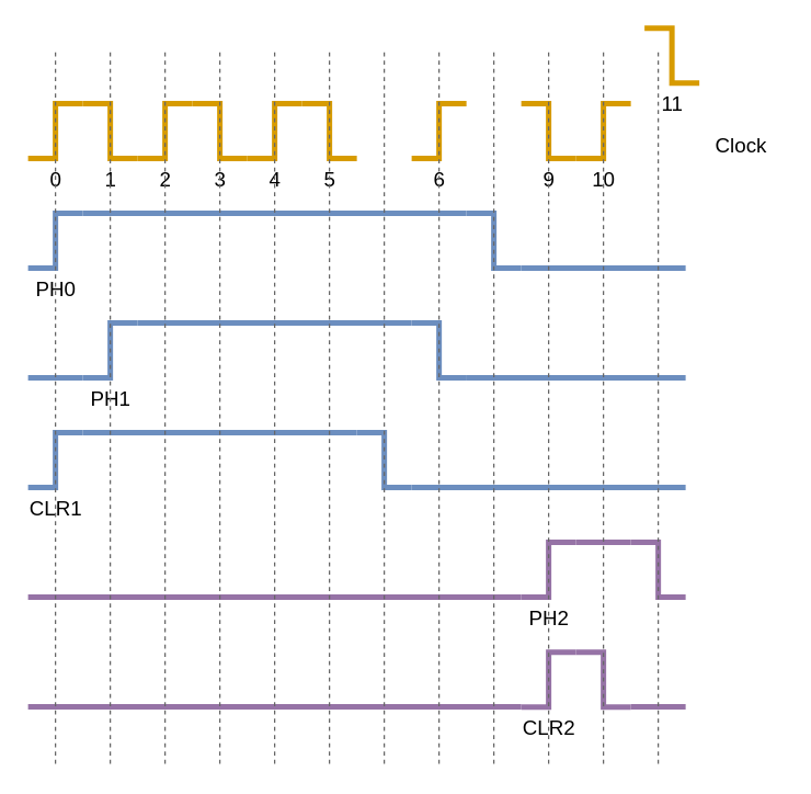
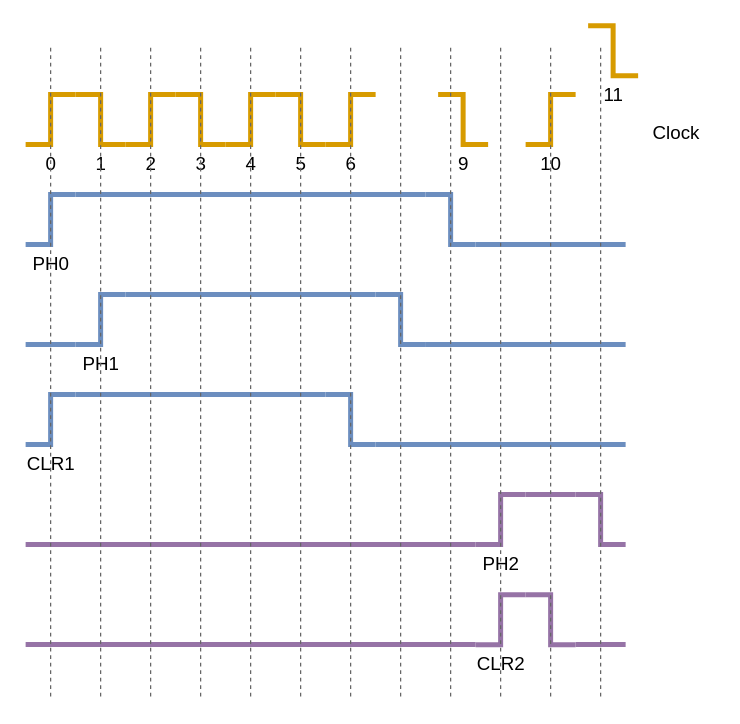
- <mxCell id="8" value="6" style="pointerEvents=1;verticalLabelPosition=bottom;shadow=0;dashed=0;align=center;fillColor=#ffe6cc;html=1;verticalAlign=top;strokeWidth=4;shape=mxgraph.electrical.waveforms.step_1;fontStyle=0;fontSize=15;strokeColor=#d79b00;" parent="1" vertex="1"><mxGeometry x="300" y="75" width="40" height="40" as="geometry" /></mxCell>
+ <mxCell id="8" value="6" style="pointerEvents=1;verticalLabelPosition=bottom;shadow=0;dashed=0;align=center;fillColor=#ffe6cc;html=1;verticalAlign=top;strokeWidth=4;shape=mxgraph.electrical.waveforms.step_1;fontStyle=0;fontSize=15;strokeColor=#d79b00;" parent="1" vertex="1"><mxGeometry x="260" y="75" width="40" height="40" as="geometry" /></mxCell>
- <mxCell id="29" value="9" style="pointerEvents=1;verticalLabelPosition=bottom;shadow=0;dashed=0;align=center;fillColor=#ffe6cc;html=1;verticalAlign=top;strokeWidth=4;shape=mxgraph.electrical.waveforms.step_2;fontSize=15;fontStyle=0;strokeColor=#d79b00;" parent="1" vertex="1"><mxGeometry x="380" y="75" width="40" height="40" as="geometry" /></mxCell>
+ <mxCell id="29" value="9" style="pointerEvents=1;verticalLabelPosition=bottom;shadow=0;dashed=0;align=center;fillColor=#ffe6cc;html=1;verticalAlign=top;strokeWidth=4;shape=mxgraph.electrical.waveforms.step_2;fontSize=15;fontStyle=0;strokeColor=#d79b00;" parent="1" vertex="1"><mxGeometry x="350" y="75" width="40" height="40" as="geometry" /></mxCell>
